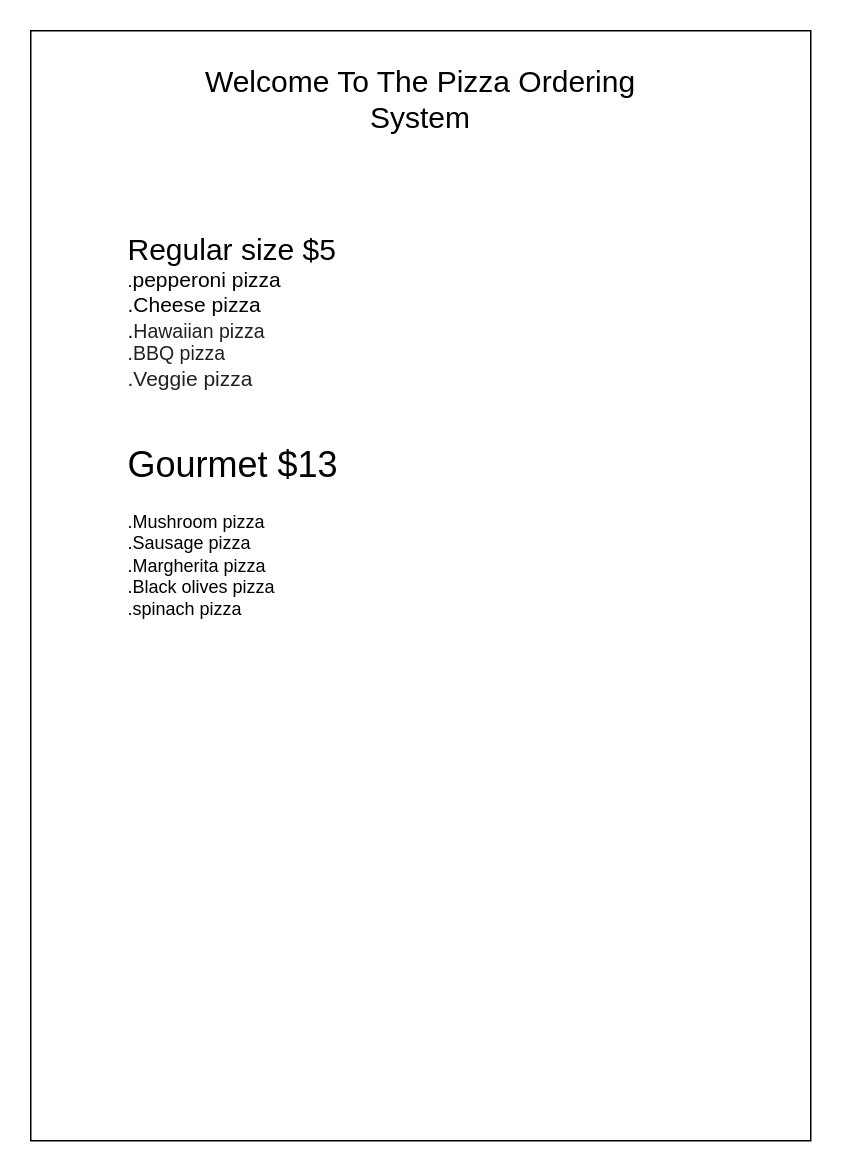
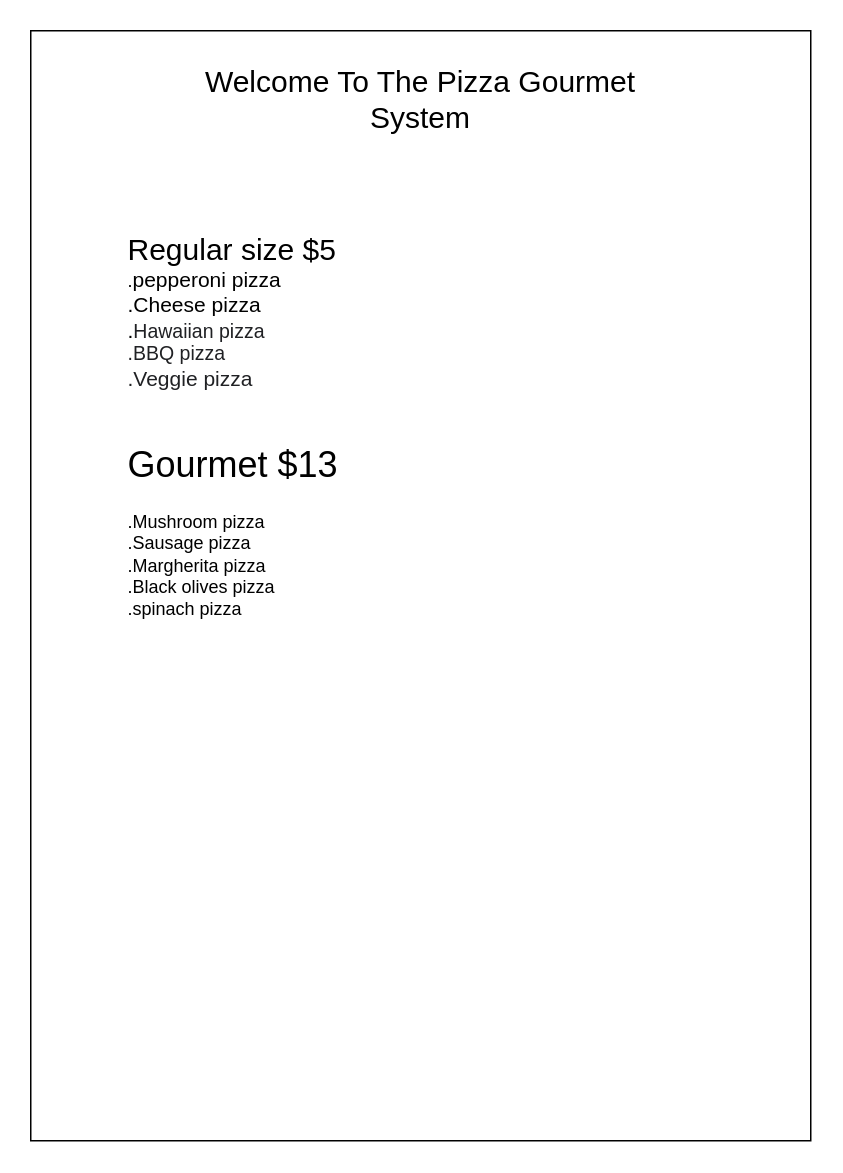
- <mxCell id="4" value="&lt;font style=&quot;font-size: 20px&quot;&gt;Welcome To The Pizza Ordering System&lt;/font&gt;" style="text;html=1;strokeColor=none;fillColor=none;align=center;verticalAlign=middle;whiteSpace=wrap;rounded=0;" parent="1" vertex="1"><mxGeometry x="100" y="40" width="360" height="50" as="geometry" /></mxCell>
+ <mxCell id="4" value="&lt;font style=&quot;font-size: 20px&quot;&gt;Welcome To The Pizza Gourmet System&lt;/font&gt;" style="text;html=1;strokeColor=none;fillColor=none;align=center;verticalAlign=middle;whiteSpace=wrap;rounded=0;" parent="1" vertex="1"><mxGeometry x="100" y="40" width="360" height="50" as="geometry" /></mxCell>
